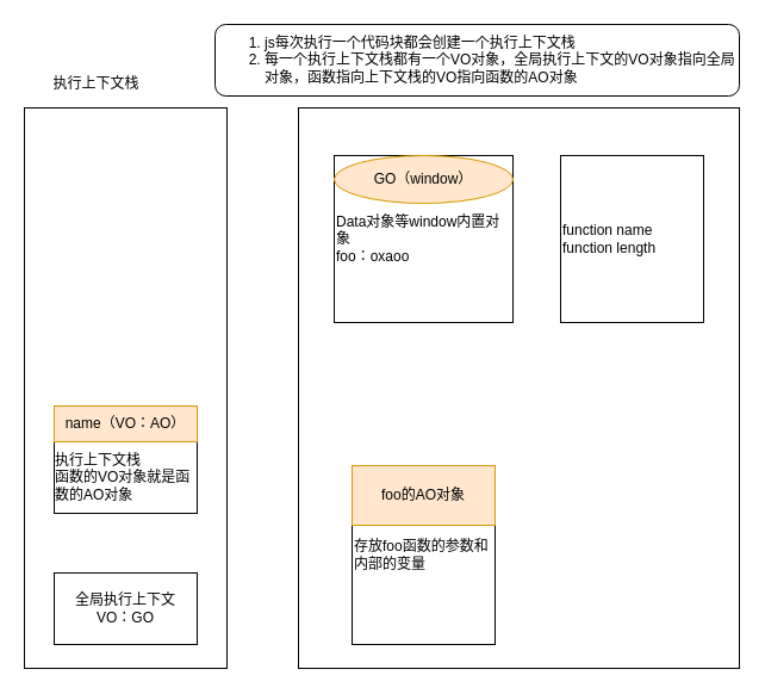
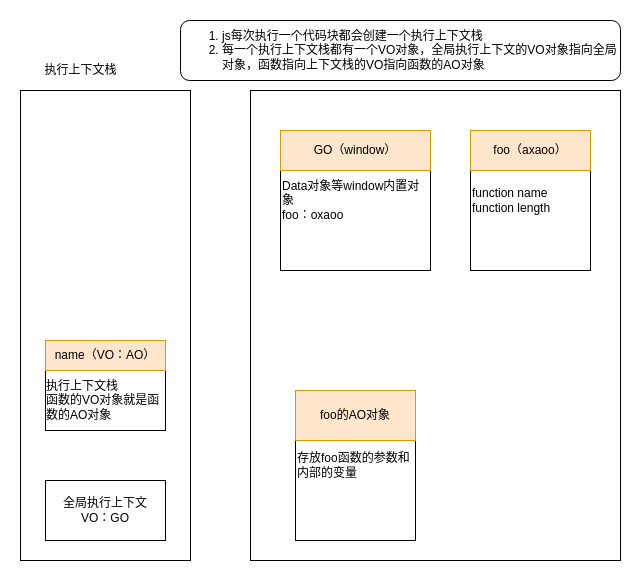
- <mxCell id="7" value="GO（window）" style="ellipse;whiteSpace=wrap;html=1;fillColor=#ffe6cc;strokeColor=#d79b00;" parent="1" vertex="1"><mxGeometry x="280" y="130" width="150" height="40" as="geometry" /></mxCell>
+ <mxCell id="7" value="GO（window）" style="rounded=0;whiteSpace=wrap;html=1;fillColor=#ffe6cc;strokeColor=#d79b00;" parent="1" vertex="1"><mxGeometry x="280" y="130" width="150" height="40" as="geometry" /></mxCell>
+ <mxCell id="9" value="foo（axaoo）" style="rounded=0;whiteSpace=wrap;html=1;fillColor=#ffe6cc;strokeColor=#d79b00;" parent="1" vertex="1"><mxGeometry x="470" y="130" width="120" height="40" as="geometry" /></mxCell>
